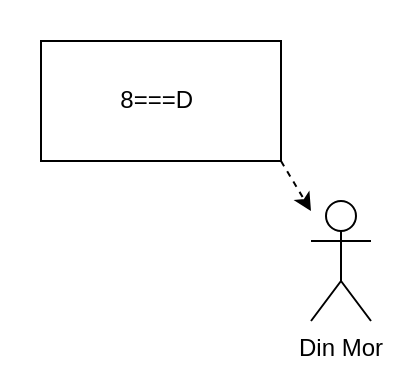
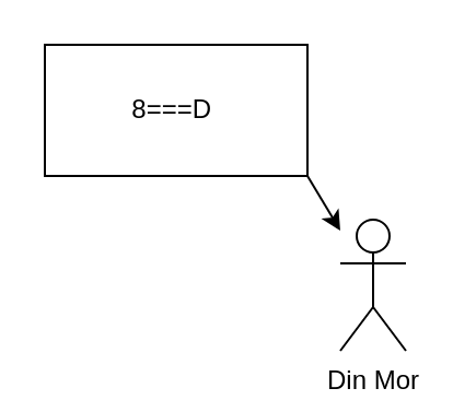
- <mxCell id="2" style="edgeStyle=none;html=1;exitX=1;exitY=1;exitDx=0;exitDy=0;dashed=1;" edge="1" parent="1" source="3" target="4"><mxGeometry relative="1" as="geometry"><mxPoint x="145" y="130" as="targetPoint" /></mxGeometry></mxCell>
+ <mxCell id="2" style="edgeStyle=none;html=1;exitX=1;exitY=1;exitDx=0;exitDy=0;" edge="1" parent="1" source="3" target="4"><mxGeometry relative="1" as="geometry"><mxPoint x="145" y="130" as="targetPoint" /></mxGeometry></mxCell>
